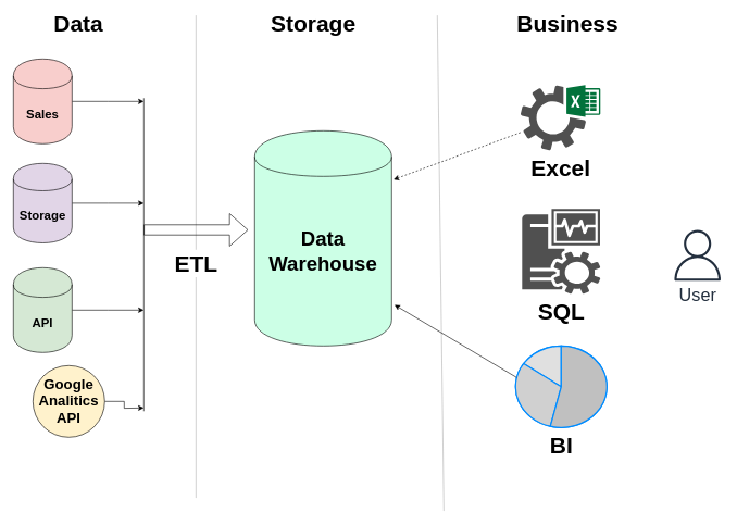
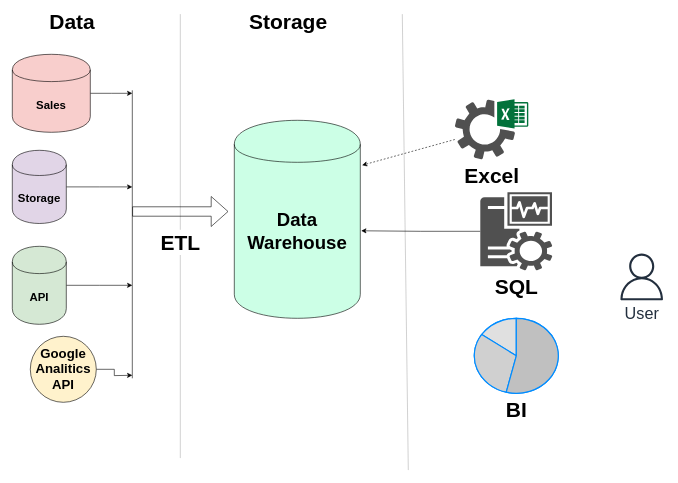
- <mxCell id="4" value="Business" style="text;html=1;strokeColor=none;fillColor=none;align=center;verticalAlign=middle;whiteSpace=wrap;rounded=0;fontSize=35;fontStyle=1" vertex="1" parent="1"><mxGeometry x="810" y="20" width="120" height="30" as="geometry" /></mxCell>
- <mxCell id="11" value="Sales" style="shape=cylinder;whiteSpace=wrap;html=1;boundedLbl=1;backgroundOutline=1;fontSize=19;fontStyle=1;fillColor=#F8CECC;" vertex="1" parent="1"><mxGeometry x="20" y="90" width="90" height="130" as="geometry" /></mxCell>
+ <mxCell id="11" value="Sales" style="shape=cylinder;whiteSpace=wrap;html=1;boundedLbl=1;backgroundOutline=1;fontSize=19;fontStyle=1;fillColor=#F8CECC;" vertex="1" parent="1"><mxGeometry x="20" y="90" width="130" height="130" as="geometry" /></mxCell>
- <mxCell id="16" value="Excel" style="pointerEvents=1;shadow=0;dashed=0;html=1;strokeColor=none;fillColor=#505050;labelPosition=center;verticalLabelPosition=bottom;verticalAlign=top;outlineConnect=0;align=center;shape=mxgraph.office.services.excel_services;fontSize=35;fontStyle=1" vertex="1" parent="1"><mxGeometry x="797.55" y="130" width="122.45" height="100" as="geometry" /></mxCell>
+ <mxCell id="16" value="Excel" style="pointerEvents=1;shadow=0;dashed=0;html=1;strokeColor=none;fillColor=#505050;labelPosition=center;verticalLabelPosition=bottom;verticalAlign=top;outlineConnect=0;align=center;shape=mxgraph.office.services.excel_services;fontSize=35;fontStyle=1" vertex="1" parent="1"><mxGeometry x="757.55" y="165" width="122.45" height="100" as="geometry" /></mxCell>
+ <mxCell id="17" style="edgeStyle=orthogonalEdgeStyle;rounded=0;orthogonalLoop=1;jettySize=auto;html=1;fontSize=35;entryX=1.007;entryY=0.558;entryDx=0;entryDy=0;entryPerimeter=0;" edge="1" parent="1" source="18" target="9"><mxGeometry relative="1" as="geometry"><mxPoint x="600" y="370" as="targetPoint" /></mxGeometry></mxCell>
- <mxCell id="19" value="User" style="outlineConnect=0;fontColor=#232F3E;gradientColor=none;fillColor=#232F3E;strokeColor=none;dashed=0;verticalLabelPosition=bottom;verticalAlign=top;align=center;html=1;fontSize=27;fontStyle=0;aspect=fixed;pointerEvents=1;shape=mxgraph.aws4.user;" vertex="1" parent="1"><mxGeometry x="1030" y="352" width="78" height="78" as="geometry" /></mxCell>
+ <mxCell id="19" value="User" style="outlineConnect=0;fontColor=#232F3E;gradientColor=none;fillColor=#232F3E;strokeColor=none;dashed=0;verticalLabelPosition=bottom;verticalAlign=top;align=center;html=1;fontSize=27;fontStyle=0;aspect=fixed;pointerEvents=1;shape=mxgraph.aws4.user;" vertex="1" parent="1"><mxGeometry x="1030" y="422" width="78" height="78" as="geometry" /></mxCell>
- <mxCell id="23" value="" style="endArrow=classic;html=1;fontSize=35;exitX=0.011;exitY=0.386;exitDx=0;exitDy=0;exitPerimeter=0;entryX=1.021;entryY=0.809;entryDx=0;entryDy=0;entryPerimeter=0;" edge="1" parent="1" source="20" target="9"><mxGeometry width="50" height="50" relative="1" as="geometry"><mxPoint x="480" y="550" as="sourcePoint" /><mxPoint x="660" y="390" as="targetPoint" /></mxGeometry></mxCell>
